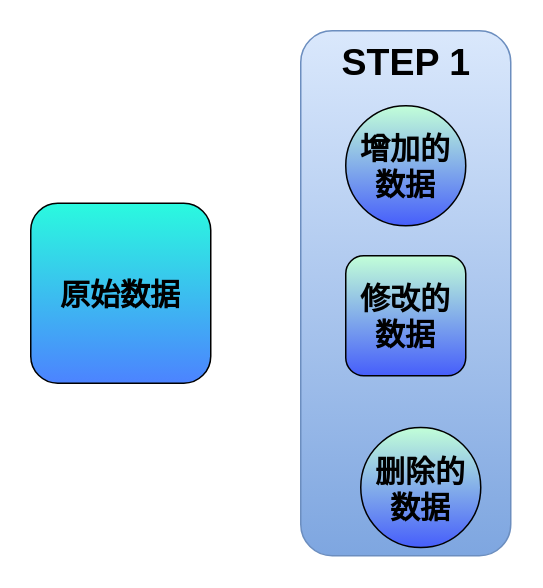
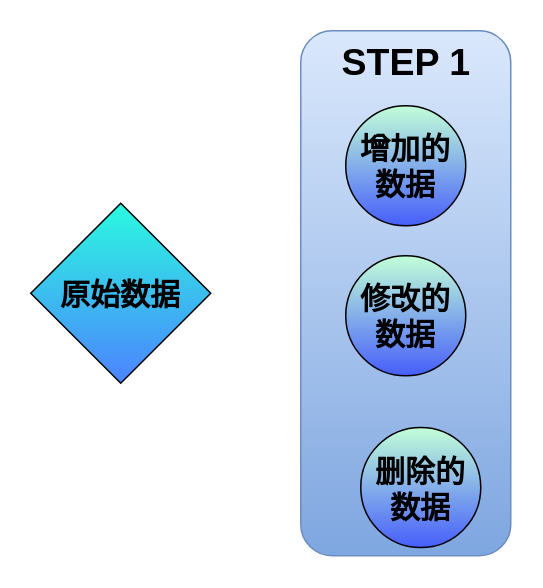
- <mxCell id="2" value="&lt;font style=&quot;font-size: 20px&quot;&gt;&lt;b&gt;原始数据&lt;/b&gt;&lt;/font&gt;" style="rounded=1;whiteSpace=wrap;html=1;fillColor=#2AFADF;gradientColor=#4C83FF;" vertex="1" parent="1"><mxGeometry y="135" width="120" height="120" as="geometry" x="20" /></mxCell>
+ <mxCell id="2" value="&lt;font style=&quot;font-size: 20px&quot;&gt;&lt;b&gt;原始数据&lt;/b&gt;&lt;/font&gt;" style="rhombus;whiteSpace=wrap;html=1;fillColor=#2AFADF;gradientColor=#4C83FF;" vertex="1" parent="1"><mxGeometry y="135" width="120" height="120" as="geometry" x="20" /></mxCell>
- <mxCell id="6" value="&lt;font style=&quot;font-size: 20px&quot;&gt;&lt;b&gt;修改的数据&lt;/b&gt;&lt;/font&gt;" style="whiteSpace=wrap;html=1;aspect=fixed;fillColor=#C2FFD8;gradientColor=#465EFB;gradientDirection=south;rounded=1;" vertex="1" parent="1"><mxGeometry x="230" y="170" width="80" height="80" as="geometry" /></mxCell>
+ <mxCell id="6" value="&lt;font style=&quot;font-size: 20px&quot;&gt;&lt;b&gt;修改的数据&lt;/b&gt;&lt;/font&gt;" style="ellipse;whiteSpace=wrap;html=1;aspect=fixed;rounded=1;fillColor=#C2FFD8;gradientColor=#465EFB;gradientDirection=south;" vertex="1" parent="1"><mxGeometry x="230" y="170" width="80" height="80" as="geometry" /></mxCell>
